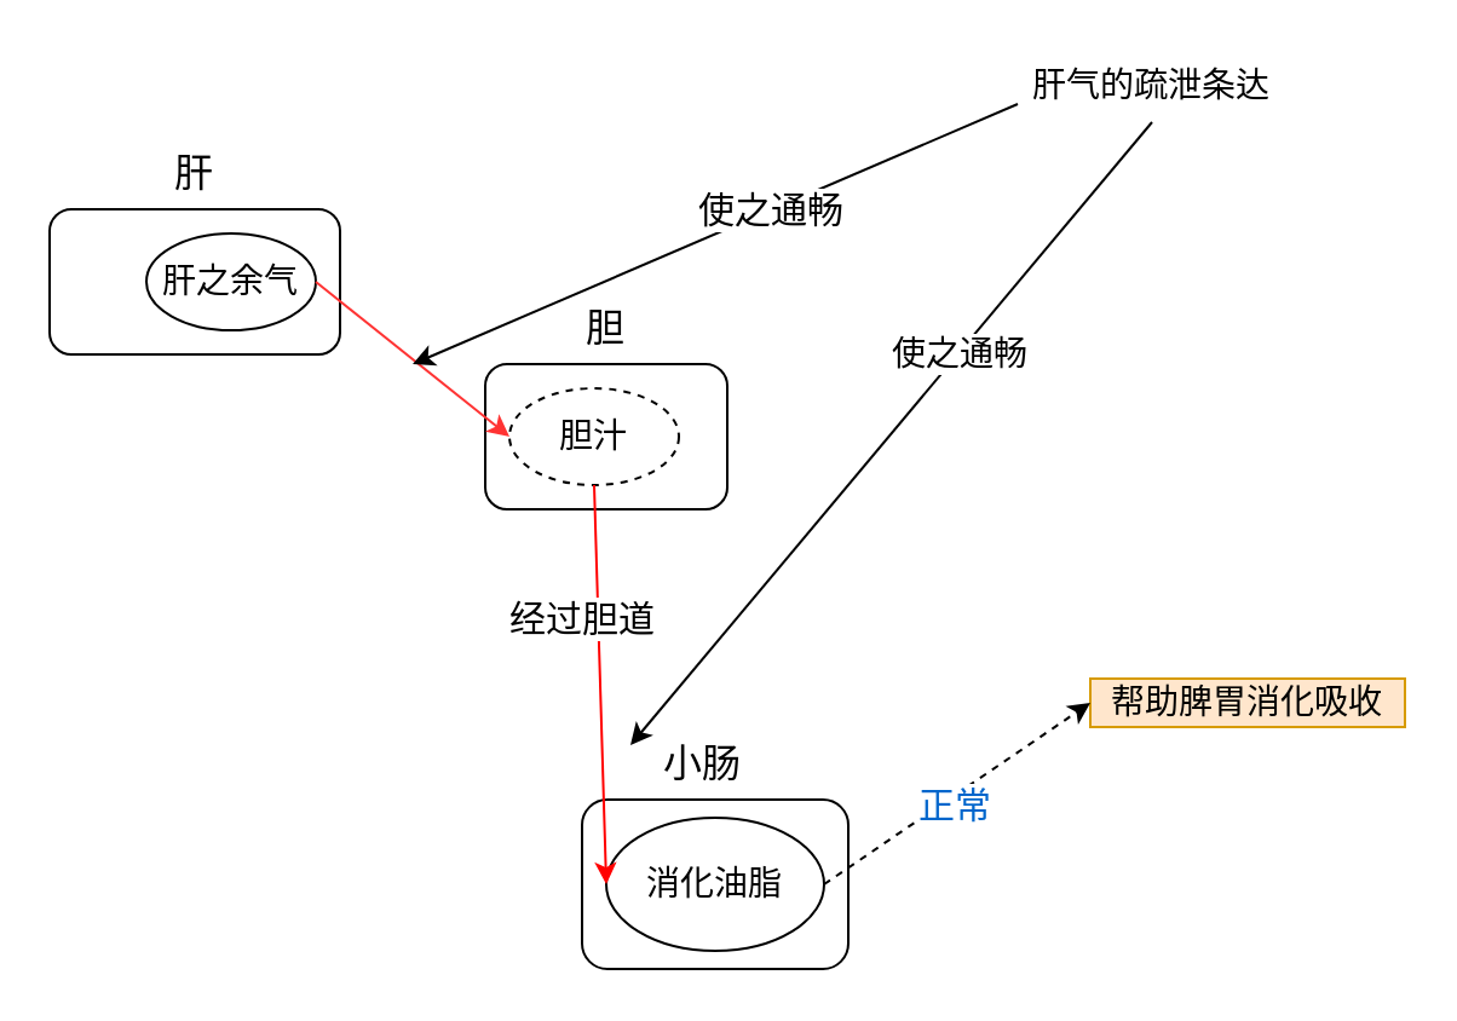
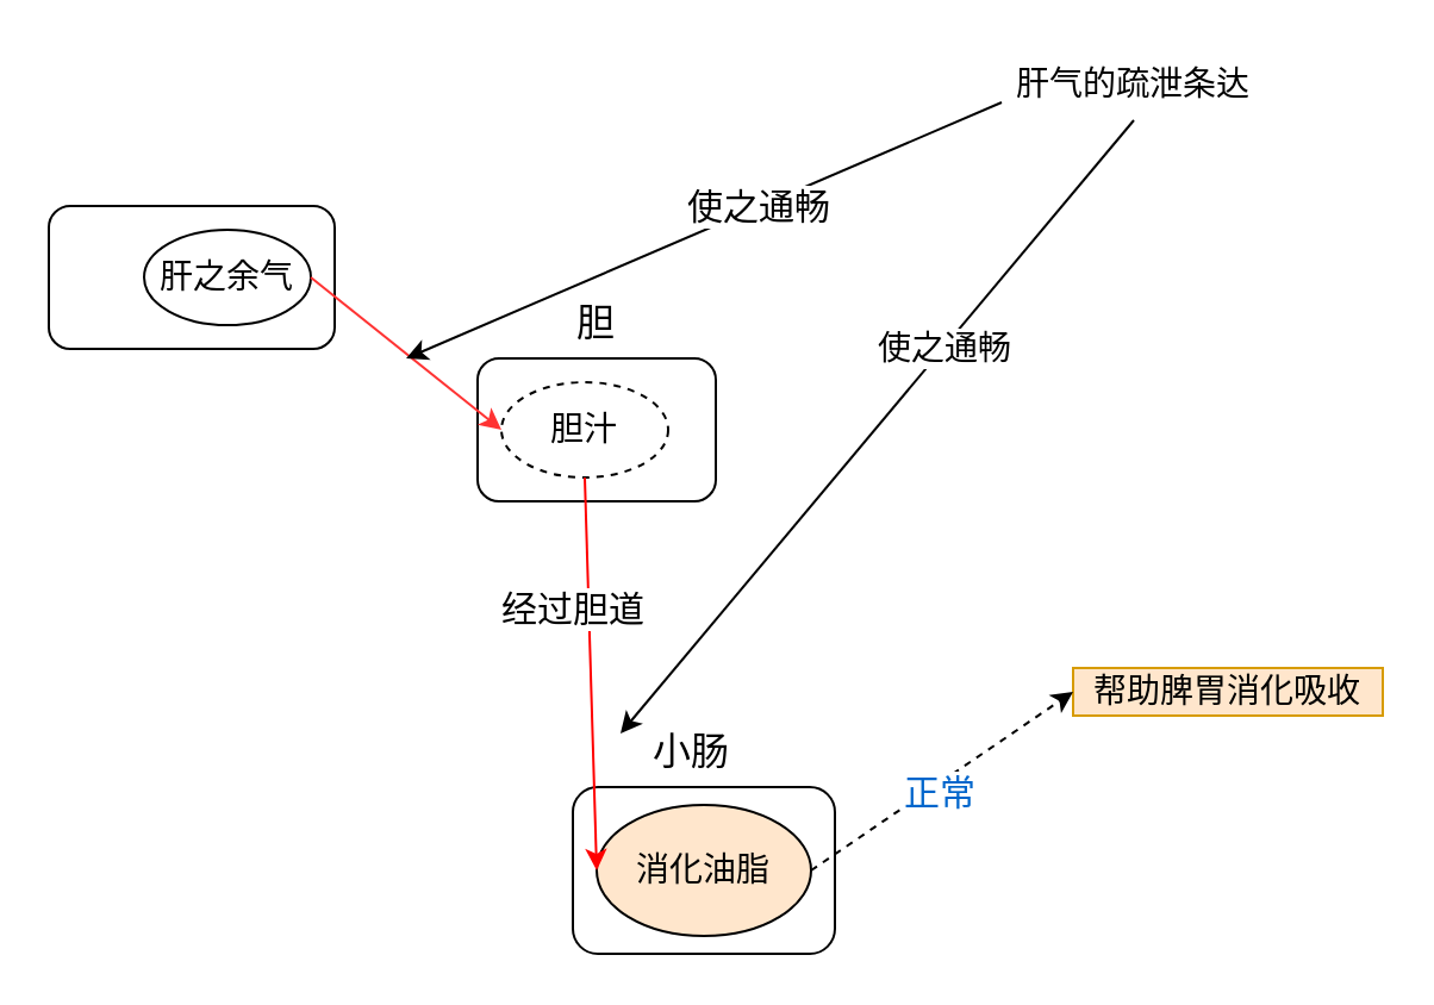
- <mxCell id="7" value="肝" style="text;html=1;strokeColor=none;fillColor=none;align=center;verticalAlign=middle;whiteSpace=wrap;rounded=0;fontSize=16;" vertex="1" parent="5"><mxGeometry x="30" width="60" height="30" as="geometry" /></mxCell>
- <mxCell id="18" value="消化油脂" style="ellipse;whiteSpace=wrap;html=1;fontSize=14;" vertex="1" parent="15"><mxGeometry x="10" y="37.5" width="90" height="55" as="geometry" /></mxCell>
+ <mxCell id="18" value="消化油脂" style="ellipse;whiteSpace=wrap;html=1;fontSize=14;fillColor=#ffe6cc;" vertex="1" parent="15"><mxGeometry x="10" y="37.5" width="90" height="55" as="geometry" /></mxCell>
